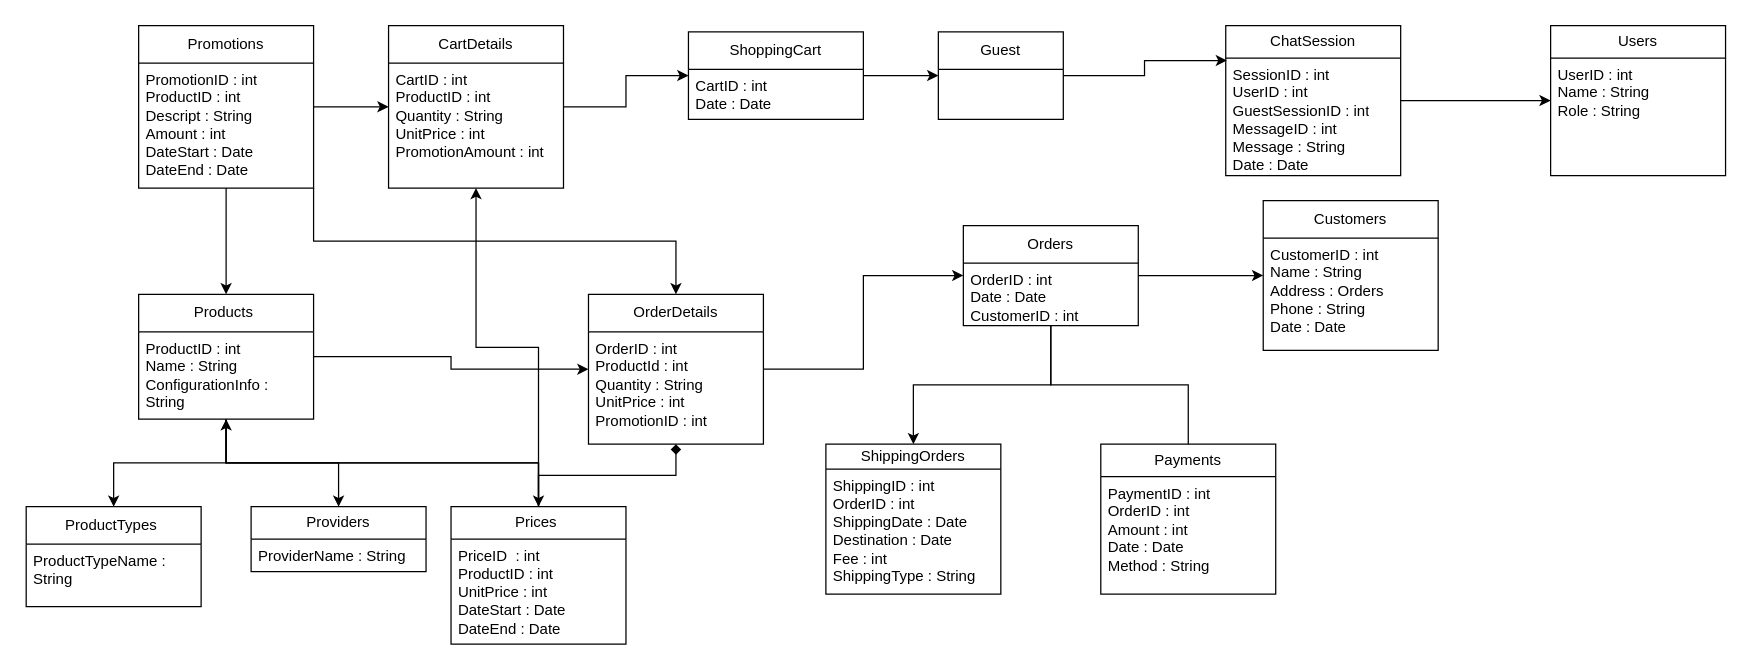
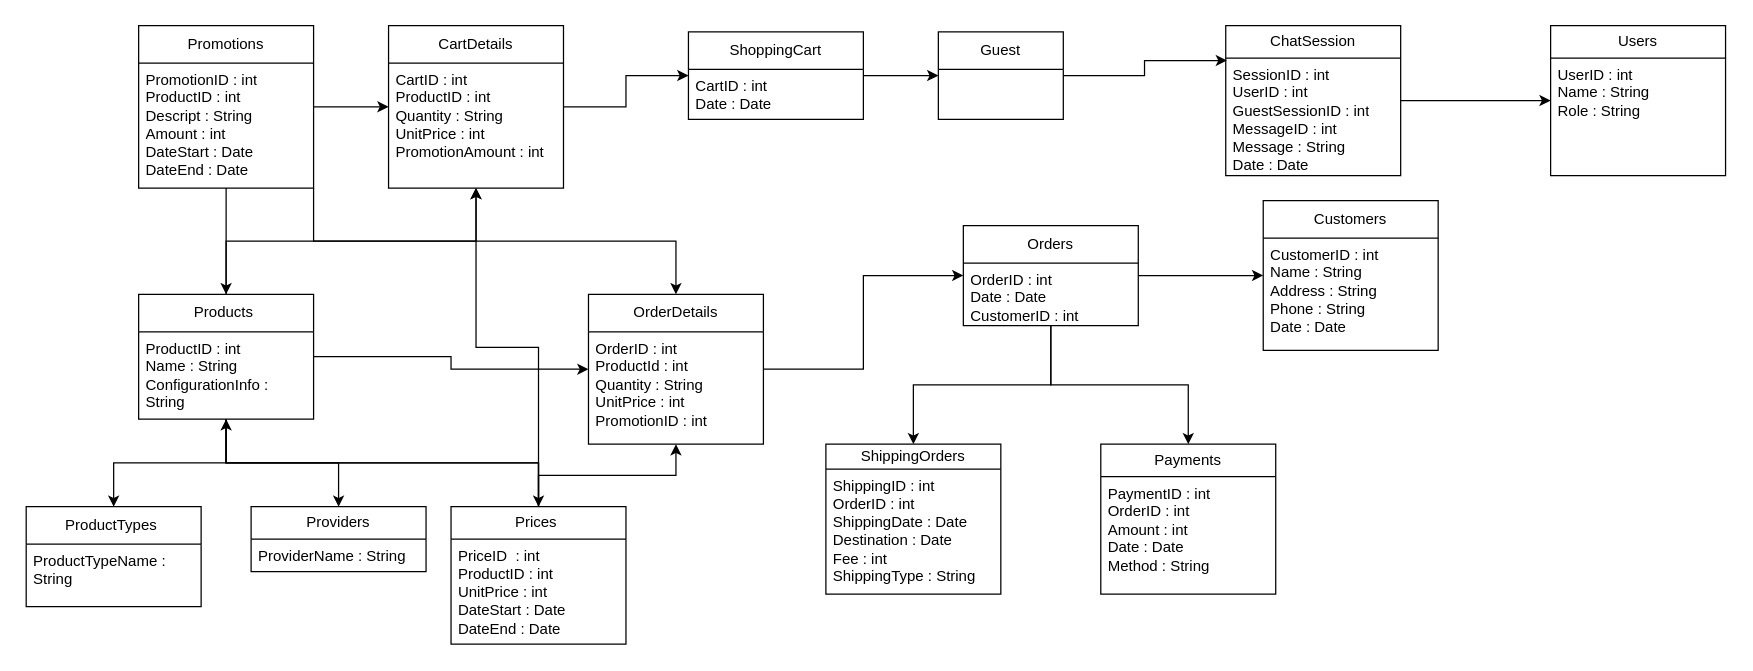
+ <mxCell id="23" style="edgeStyle=orthogonalEdgeStyle;rounded=0;orthogonalLoop=1;jettySize=auto;html=1;exitX=0.5;exitY=0;exitDx=0;exitDy=0;entryX=0.5;entryY=1;entryDx=0;entryDy=0;" edge="1" parent="1" source="24" target="8"><mxGeometry relative="1" as="geometry" /></mxCell>
- <mxCell id="46" value="CustomerID : int&amp;nbsp;&lt;div&gt;Name : String&amp;nbsp;&lt;/div&gt;&lt;div&gt;Address : Orders&amp;nbsp;&lt;/div&gt;&lt;div&gt;Phone : String&amp;nbsp;&lt;/div&gt;&lt;div&gt;Date : Date&amp;nbsp;&lt;/div&gt;&lt;div&gt;&lt;br&gt;&lt;/div&gt;" style="text;strokeColor=none;fillColor=none;align=left;verticalAlign=top;spacingLeft=4;spacingRight=4;overflow=hidden;rotatable=0;points=[[0,0.5],[1,0.5]];portConstraint=eastwest;whiteSpace=wrap;html=1;" vertex="1" parent="45"><mxGeometry y="30" width="140" height="90" as="geometry" /></mxCell>
+ <mxCell id="46" value="CustomerID : int&amp;nbsp;&lt;div&gt;Name : String&amp;nbsp;&lt;/div&gt;&lt;div&gt;Address : String&amp;nbsp;&lt;/div&gt;&lt;div&gt;Phone : String&amp;nbsp;&lt;/div&gt;&lt;div&gt;Date : Date&amp;nbsp;&lt;/div&gt;&lt;div&gt;&lt;br&gt;&lt;/div&gt;" style="text;strokeColor=none;fillColor=none;align=left;verticalAlign=top;spacingLeft=4;spacingRight=4;overflow=hidden;rotatable=0;points=[[0,0.5],[1,0.5]];portConstraint=eastwest;whiteSpace=wrap;html=1;" vertex="1" parent="45"><mxGeometry y="30" width="140" height="90" as="geometry" /></mxCell>
- <mxCell id="37" style="edgeStyle=orthogonalEdgeStyle;rounded=0;orthogonalLoop=1;jettySize=auto;html=1;exitX=0.5;exitY=1;exitDx=0;exitDy=0;endArrow=none;" edge="1" parent="1" source="39" target="43"><mxGeometry relative="1" as="geometry"><mxPoint x="730" y="235" as="targetPoint" /></mxGeometry></mxCell>
+ <mxCell id="37" style="edgeStyle=orthogonalEdgeStyle;rounded=0;orthogonalLoop=1;jettySize=auto;html=1;exitX=0.5;exitY=1;exitDx=0;exitDy=0;" edge="1" parent="1" source="39" target="43"><mxGeometry relative="1" as="geometry"><mxPoint x="730" y="235" as="targetPoint" /></mxGeometry></mxCell>
- <mxCell id="31" style="edgeStyle=orthogonalEdgeStyle;rounded=0;orthogonalLoop=1;jettySize=auto;html=1;exitX=0.5;exitY=0;exitDx=0;exitDy=0;entryX=0.5;entryY=1;entryDx=0;entryDy=0;endArrow=diamond;" edge="1" parent="1" source="48" target="34"><mxGeometry relative="1" as="geometry" /></mxCell>
+ <mxCell id="31" style="edgeStyle=orthogonalEdgeStyle;rounded=0;orthogonalLoop=1;jettySize=auto;html=1;exitX=0.5;exitY=0;exitDx=0;exitDy=0;entryX=0.5;entryY=1;entryDx=0;entryDy=0;" edge="1" parent="1" source="48" target="34"><mxGeometry relative="1" as="geometry" /></mxCell>
